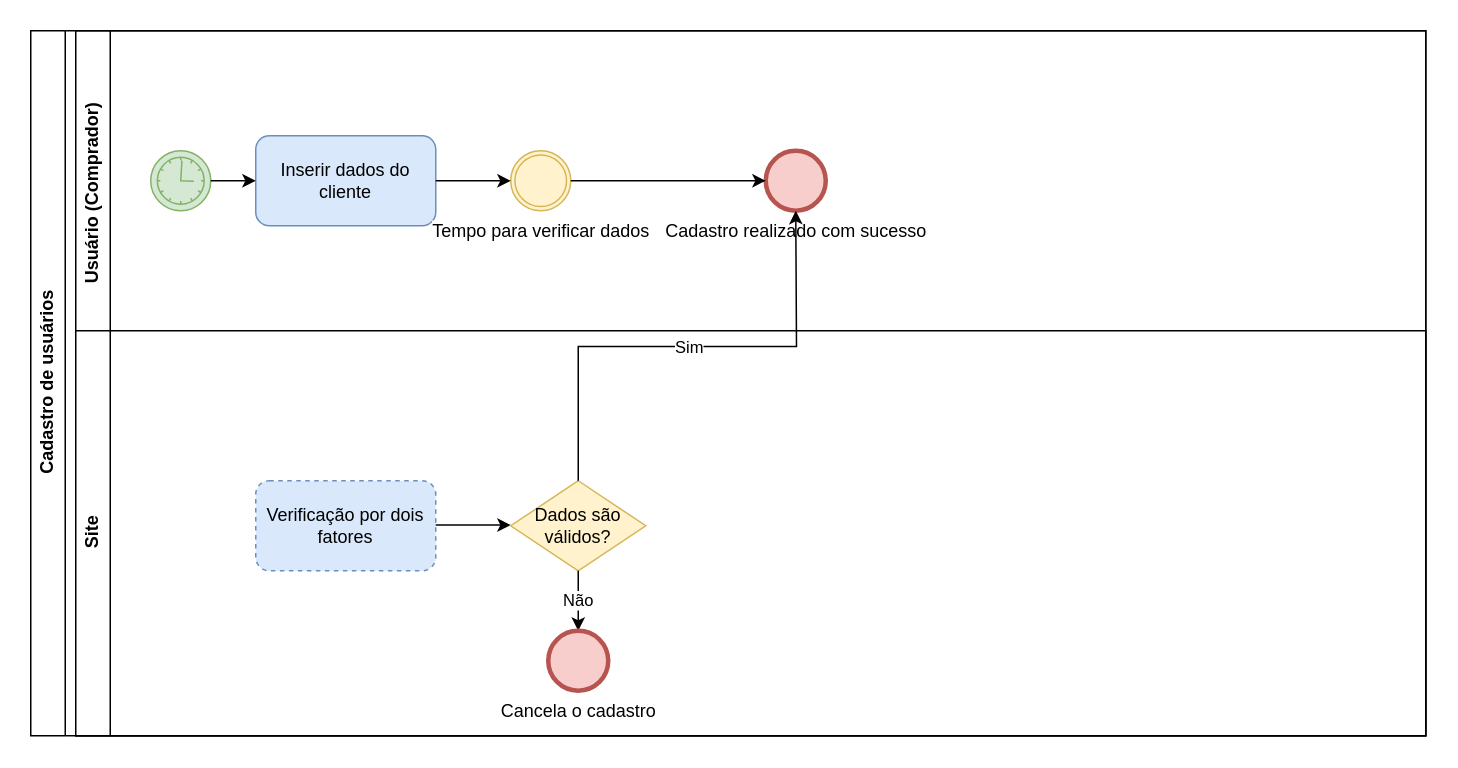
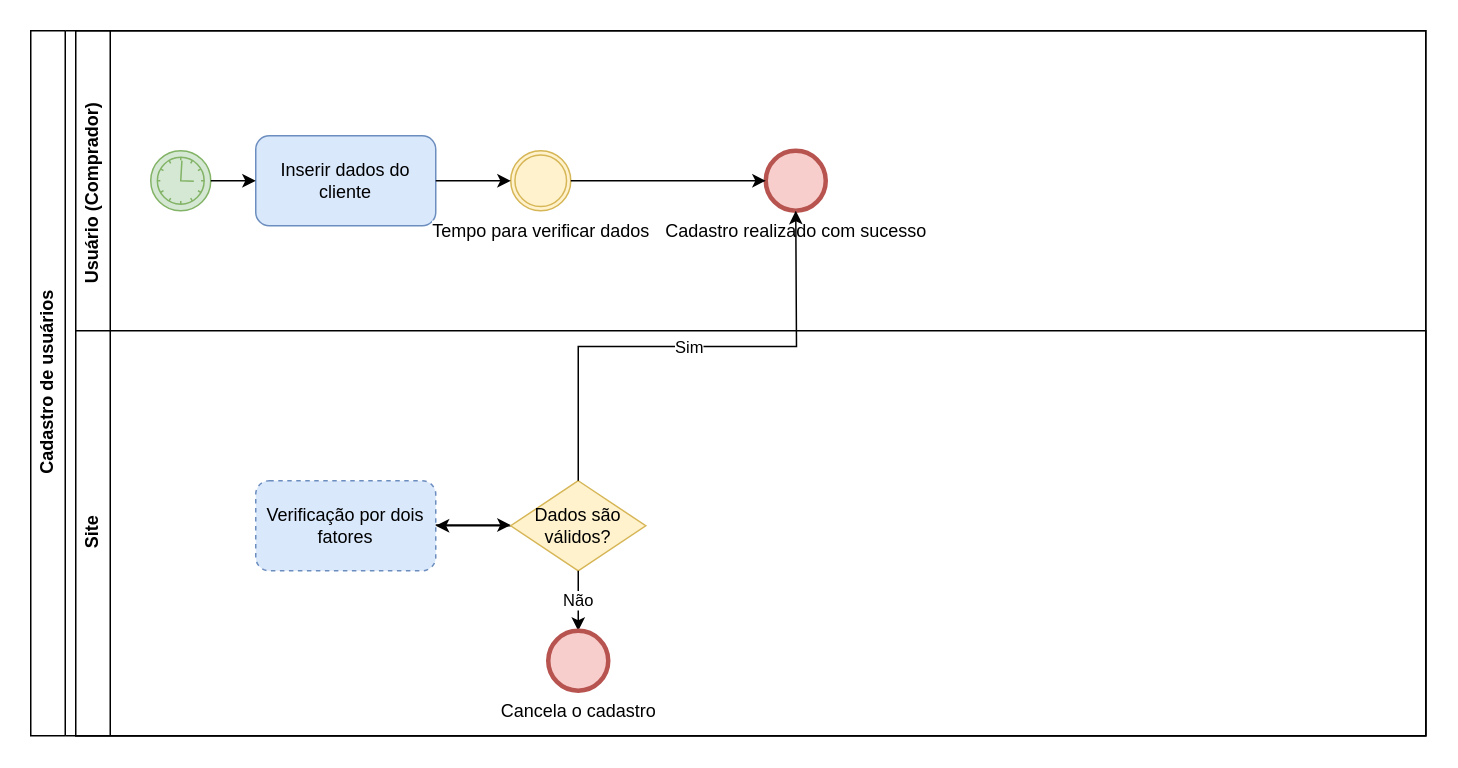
+ <mxCell id="12" value="" style="edgeStyle=orthogonalEdgeStyle;rounded=0;orthogonalLoop=1;jettySize=auto;html=1;" edge="1" parent="9" source="13" target="10"><mxGeometry relative="1" as="geometry" /></mxCell>
